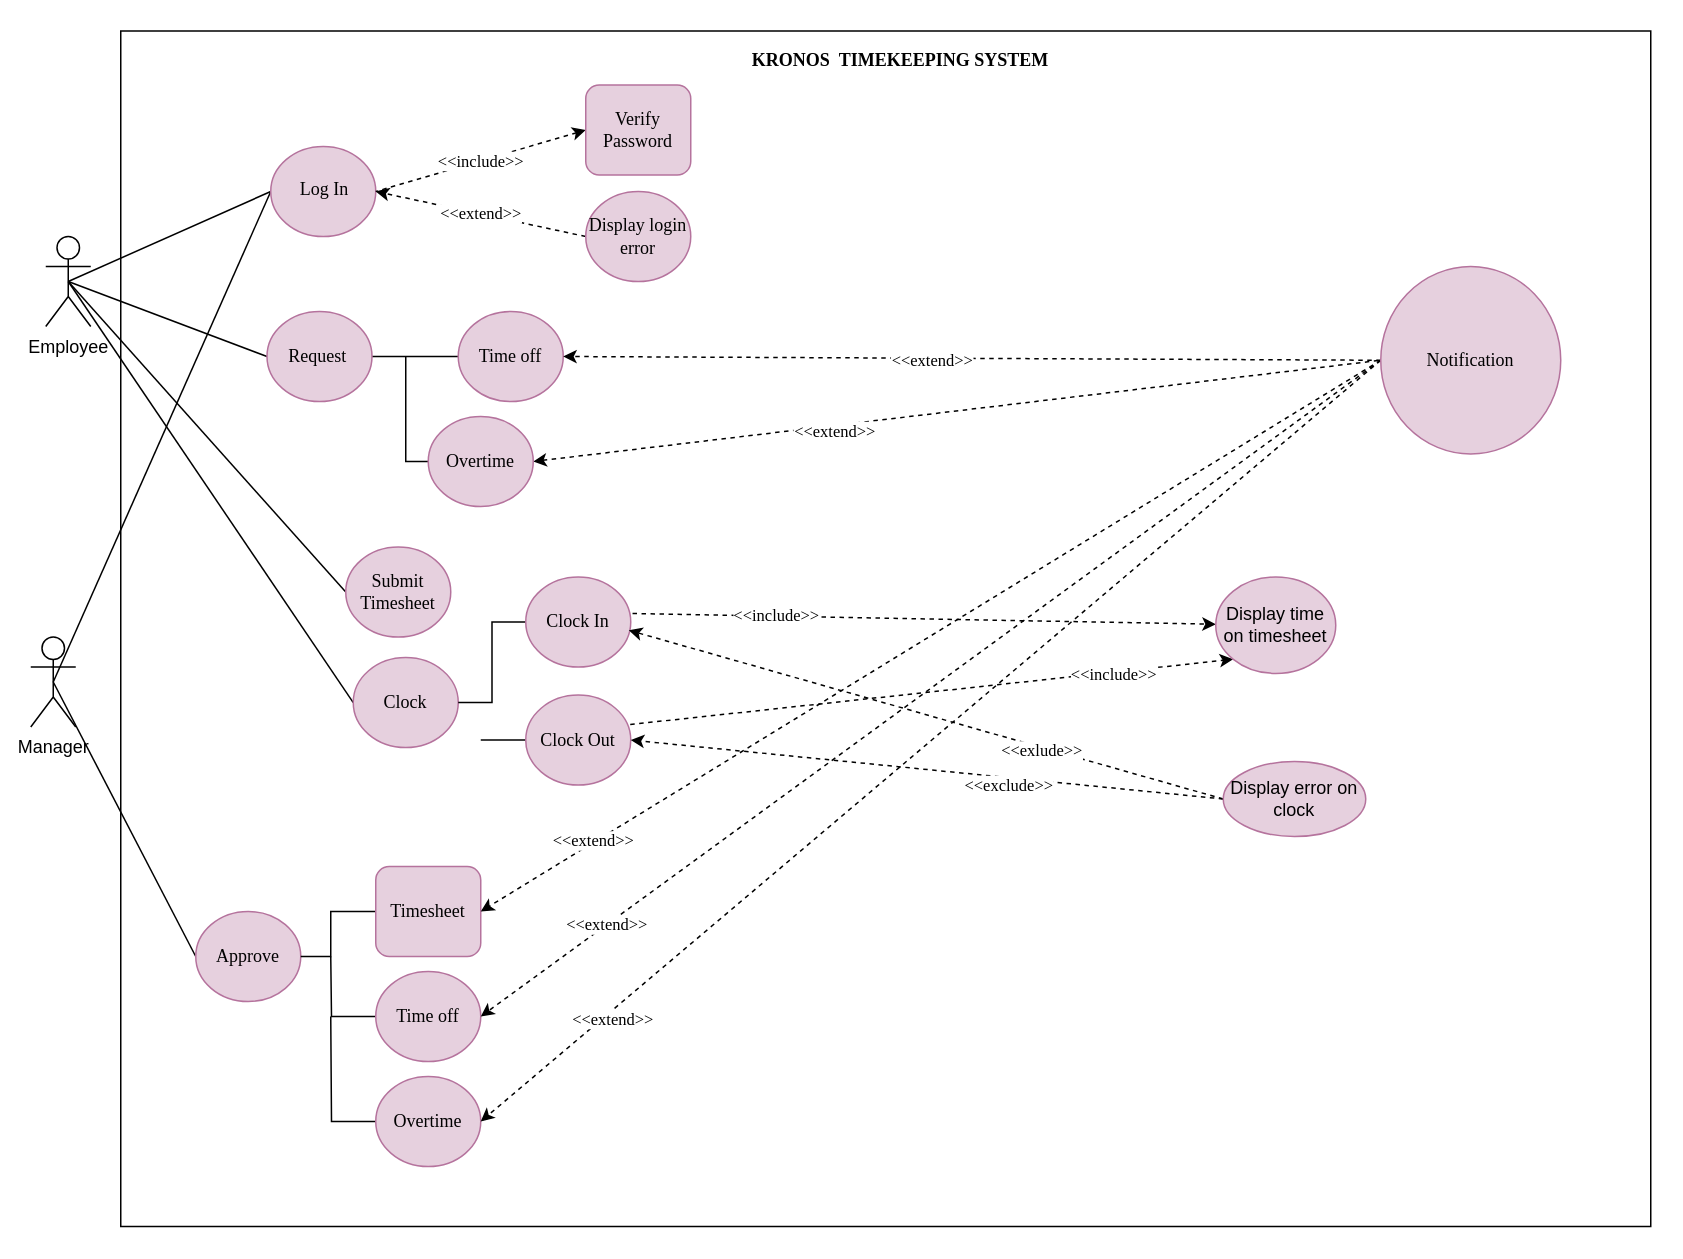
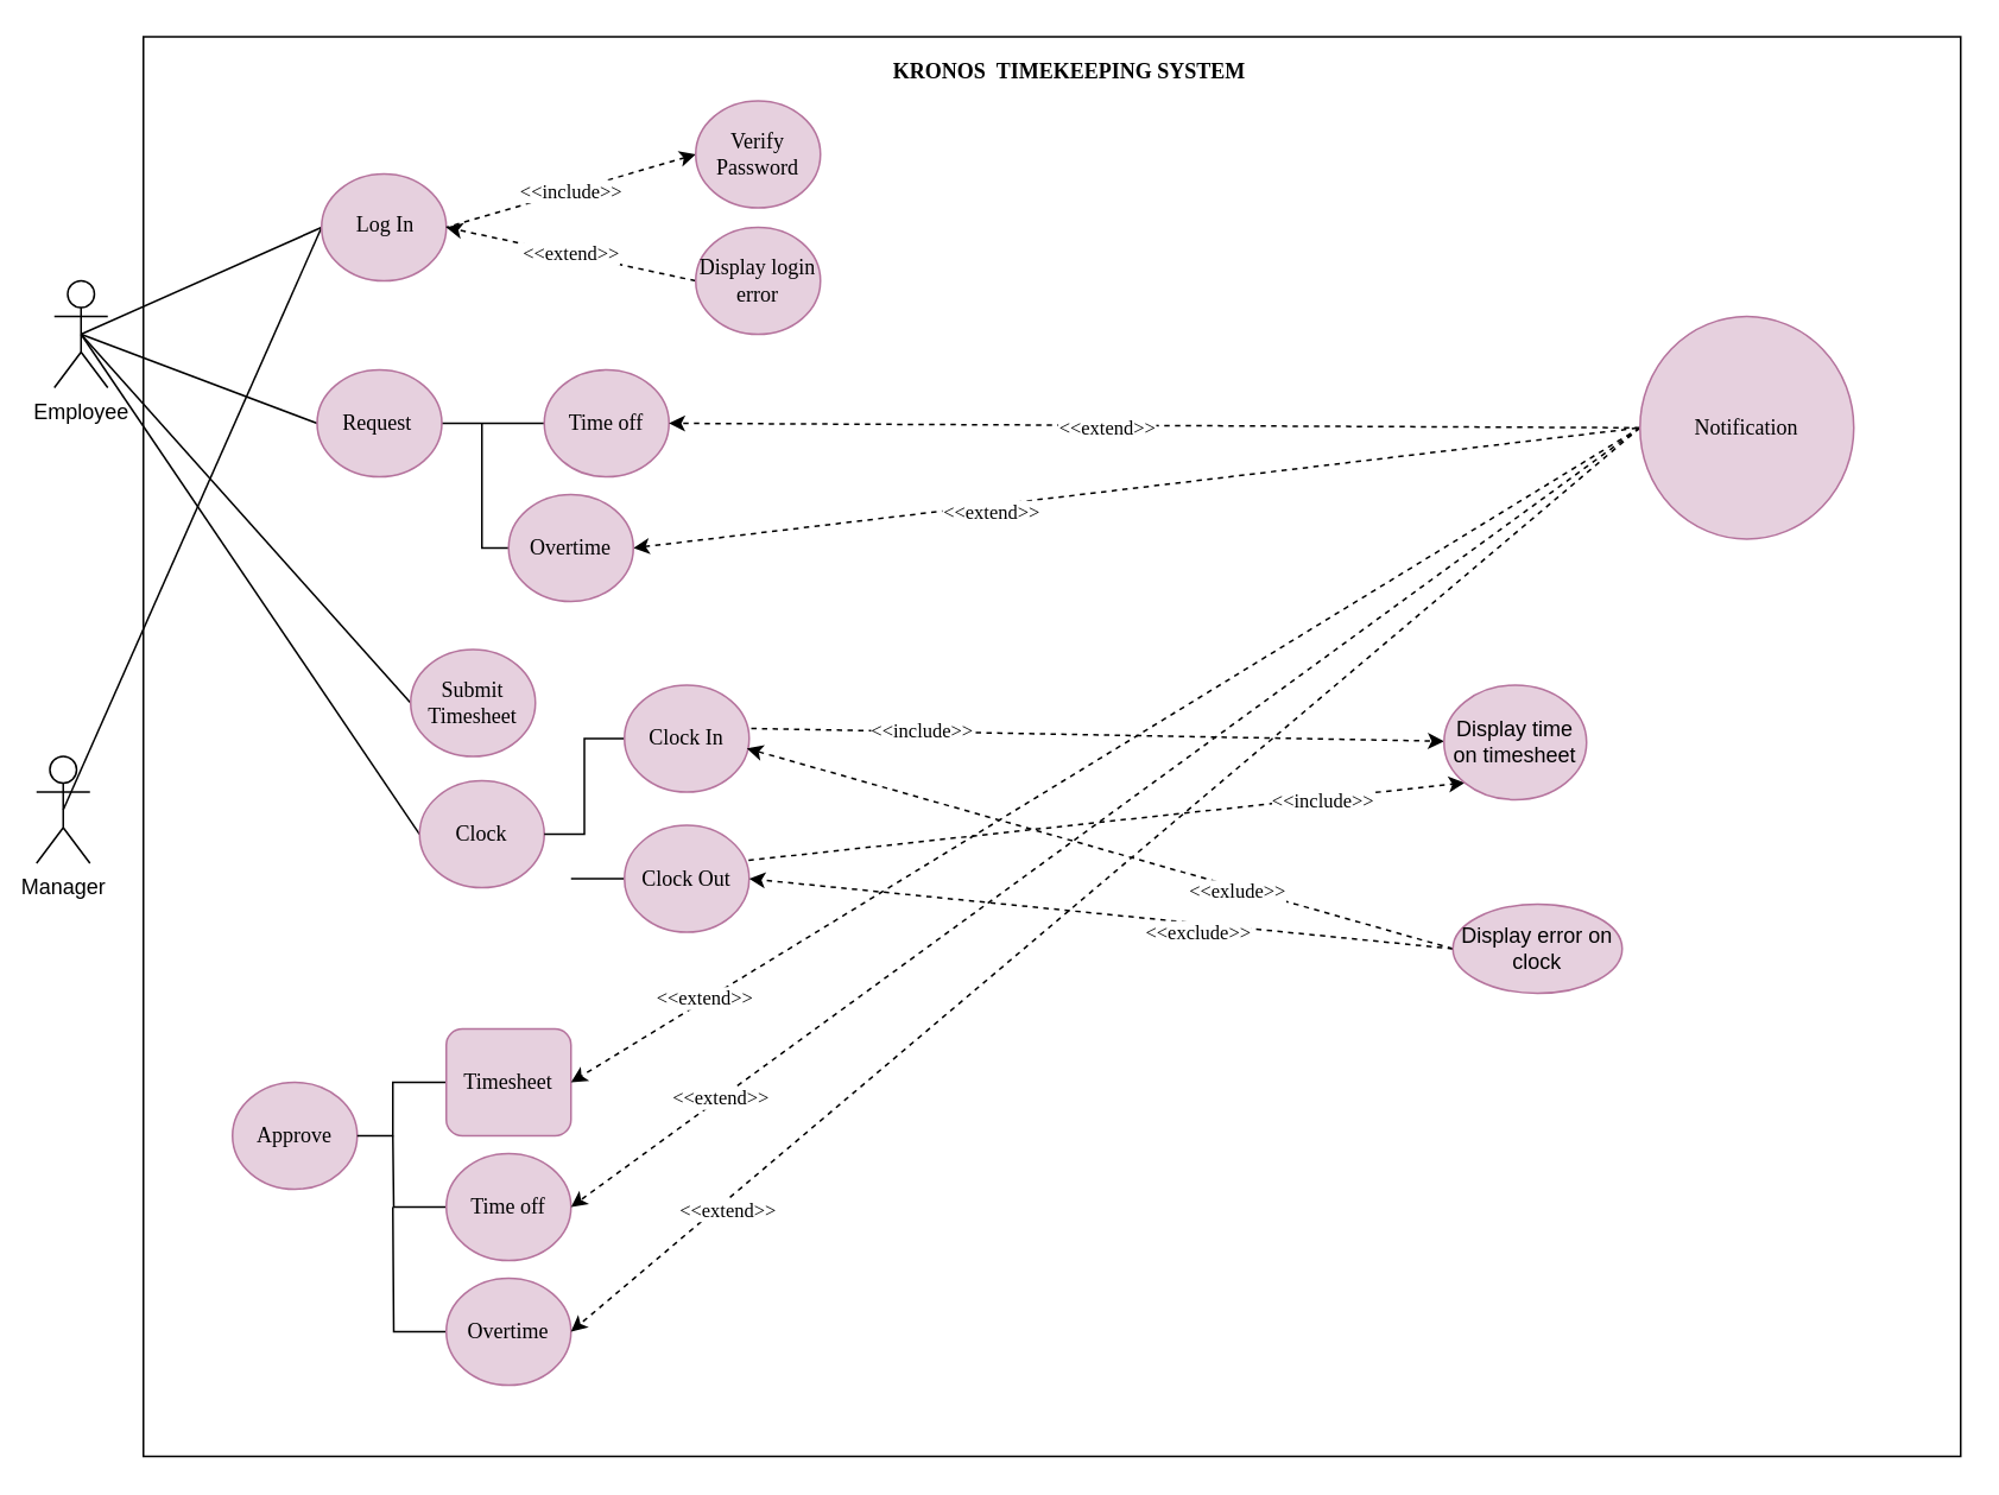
- <mxCell id="38" value="Verify Password" style="whiteSpace=wrap;html=1;strokeColor=#B5739D;fillColor=#E6D0DE;fontFamily=Garamond;rounded=1;" vertex="1" parent="1"><mxGeometry x="390" y="56" width="70" height="60" as="geometry" /></mxCell>
+ <mxCell id="38" value="Verify Password" style="ellipse;whiteSpace=wrap;html=1;strokeColor=#B5739D;fillColor=#E6D0DE;fontFamily=Garamond;" vertex="1" parent="1"><mxGeometry x="390" y="56" width="70" height="60" as="geometry" /></mxCell>
- <mxCell id="29" style="edgeStyle=none;rounded=0;orthogonalLoop=1;jettySize=auto;html=1;exitX=0;exitY=0.5;exitDx=0;exitDy=0;endArrow=none;endFill=0;strokeColor=#000000;entryX=0.5;entryY=0.5;entryDx=0;entryDy=0;entryPerimeter=0;" edge="1" parent="1" source="30" target="5"><mxGeometry relative="1" as="geometry"><mxPoint x="110" y="817" as="targetPoint" /></mxGeometry></mxCell>
